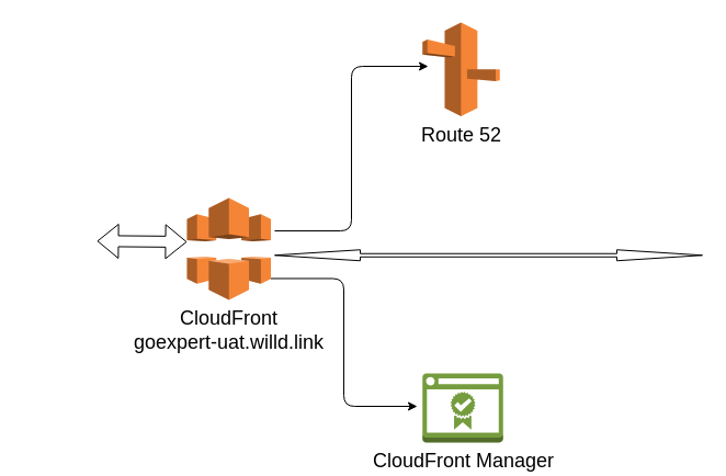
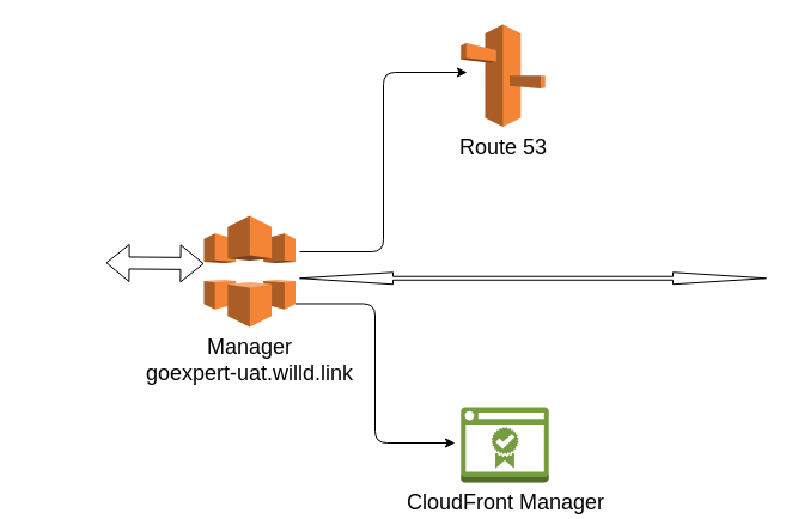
- <mxCell id="4" value="&lt;font style=&quot;font-size: 18px&quot;&gt;Route 52&lt;/font&gt;" style="outlineConnect=0;dashed=0;verticalLabelPosition=bottom;verticalAlign=top;align=center;html=1;shape=mxgraph.aws3.route_53;fillColor=#F58536;gradientColor=none;" vertex="1" parent="1"><mxGeometry x="384.75" y="20" width="70.5" height="85.5" as="geometry" /></mxCell>
+ <mxCell id="4" value="&lt;font style=&quot;font-size: 18px&quot;&gt;Route 53&lt;/font&gt;" style="outlineConnect=0;dashed=0;verticalLabelPosition=bottom;verticalAlign=top;align=center;html=1;shape=mxgraph.aws3.route_53;fillColor=#F58536;gradientColor=none;" vertex="1" parent="1"><mxGeometry x="384.75" y="20" width="70.5" height="85.5" as="geometry" /></mxCell>
- <mxCell id="2" value="&lt;font style=&quot;font-size: 18px&quot;&gt;CloudFront&lt;br&gt;goexpert-uat.willd.link&lt;/font&gt;" style="outlineConnect=0;dashed=0;verticalLabelPosition=bottom;verticalAlign=top;align=center;html=1;shape=mxgraph.aws3.cloudfront;fillColor=#F58536;gradientColor=none;" vertex="1" parent="1"><mxGeometry x="170" y="180" width="76.5" height="93" as="geometry" /></mxCell>
+ <mxCell id="2" value="&lt;font style=&quot;font-size: 18px&quot;&gt;Manager&lt;br&gt;goexpert-uat.willd.link&lt;/font&gt;" style="outlineConnect=0;dashed=0;verticalLabelPosition=bottom;verticalAlign=top;align=center;html=1;shape=mxgraph.aws3.cloudfront;fillColor=#F58536;gradientColor=none;" vertex="1" parent="1"><mxGeometry x="170" y="180" width="76.5" height="93" as="geometry" /></mxCell>
